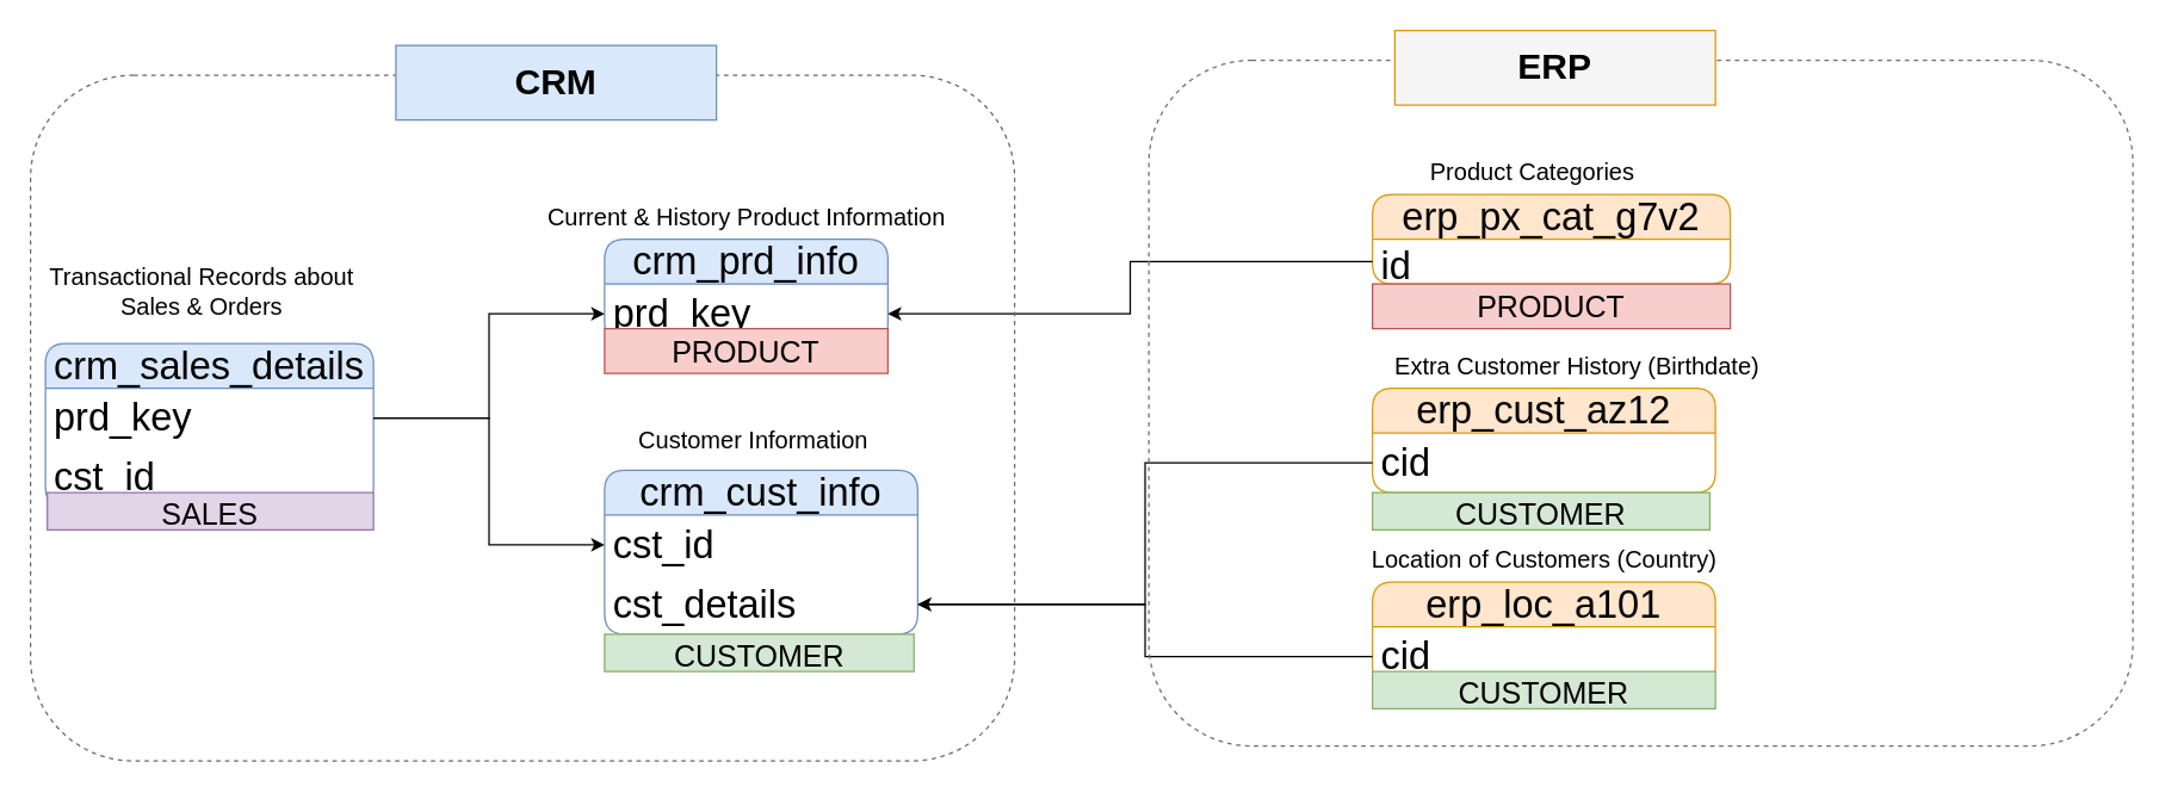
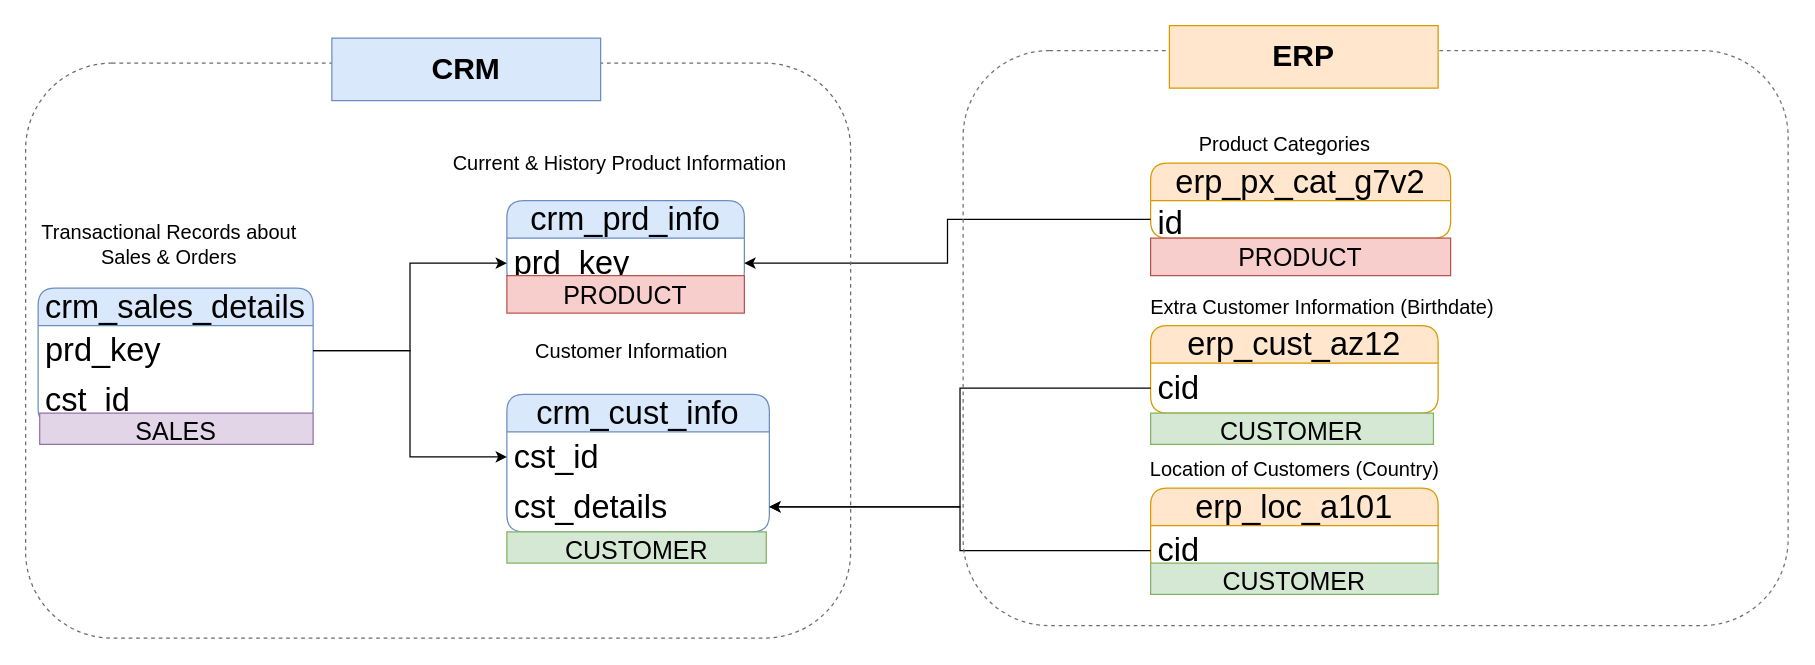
- <mxCell id="30" value="&lt;span style=&quot;font-size: 24px;&quot;&gt;&lt;b&gt;ERP&lt;/b&gt;&lt;/span&gt;" style="rounded=0;whiteSpace=wrap;html=1;fillColor=#f5f5f5;strokeColor=#d79b00;" parent="1" vertex="1"><mxGeometry x="935" y="20" width="215" height="50" as="geometry" /></mxCell>
+ <mxCell id="30" value="&lt;span style=&quot;font-size: 24px;&quot;&gt;&lt;b&gt;ERP&lt;/b&gt;&lt;/span&gt;" style="rounded=0;whiteSpace=wrap;html=1;fillColor=#ffe6cc;strokeColor=#d79b00;" parent="1" vertex="1"><mxGeometry x="935" y="20" width="215" height="50" as="geometry" /></mxCell>
- <mxCell id="8" value="&lt;font style=&quot;font-size: 16px;&quot;&gt;Current &amp;amp; History Product Information&lt;/font&gt;" style="text;html=1;align=center;verticalAlign=middle;whiteSpace=wrap;rounded=0;" parent="1" vertex="1"><mxGeometry x="322.5" y="130" width="355" height="30" as="geometry" /></mxCell>
+ <mxCell id="8" value="&lt;font style=&quot;font-size: 16px;&quot;&gt;Current &amp;amp; History Product Information&lt;/font&gt;" style="text;html=1;align=center;verticalAlign=middle;whiteSpace=wrap;rounded=0;" parent="1" vertex="1"><mxGeometry x="317.5" y="115" width="355" height="30" as="geometry" /></mxCell>
- <mxCell id="25" value="&lt;font style=&quot;font-size: 16px;&quot;&gt;Extra Customer History (Birthdate)&lt;/font&gt;" style="text;html=1;align=center;verticalAlign=middle;whiteSpace=wrap;rounded=0;" parent="1" vertex="1"><mxGeometry x="880" y="230" width="355" height="30" as="geometry" /></mxCell>
+ <mxCell id="25" value="&lt;font style=&quot;font-size: 16px;&quot;&gt;Extra Customer Information (Birthdate)&lt;/font&gt;" style="text;html=1;align=center;verticalAlign=middle;whiteSpace=wrap;rounded=0;" parent="1" vertex="1"><mxGeometry x="880" y="230" width="355" height="30" as="geometry" /></mxCell>
- <mxCell id="7" value="&lt;font style=&quot;font-size: 16px;&quot;&gt;Customer Information&lt;/font&gt;" style="text;html=1;align=center;verticalAlign=middle;whiteSpace=wrap;rounded=0;" parent="1" vertex="1"><mxGeometry x="405" y="280" width="200" height="30" as="geometry" /></mxCell>
+ <mxCell id="7" value="&lt;font style=&quot;font-size: 16px;&quot;&gt;Customer Information&lt;/font&gt;" style="text;html=1;align=center;verticalAlign=middle;whiteSpace=wrap;rounded=0;" parent="1" vertex="1"><mxGeometry x="405" y="265" width="200" height="30" as="geometry" /></mxCell>
